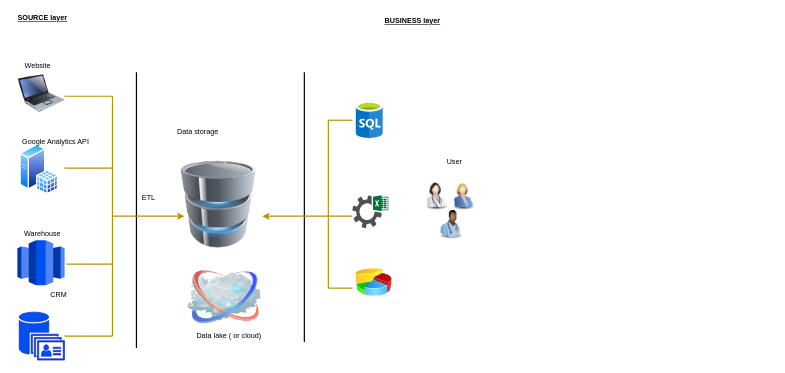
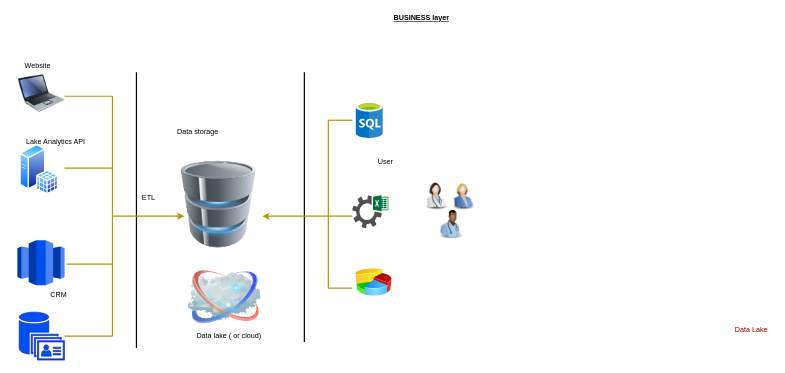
- <mxCell id="16" value="SOURCE layer" style="text;html=1;align=center;verticalAlign=middle;resizable=0;points=[];autosize=1;strokeColor=none;fontColor=#000000;fontStyle=5" vertex="1" parent="1"><mxGeometry x="20" y="20" width="100" height="20" as="geometry" /></mxCell>
- <mxCell id="17" value="BUSINESS layer" style="text;html=1;align=center;verticalAlign=middle;resizable=0;points=[];autosize=1;strokeColor=none;fontColor=#000000;fontStyle=5" vertex="1" parent="1"><mxGeometry x="632" y="25" width="110" height="20" as="geometry" /></mxCell>
+ <mxCell id="17" value="BUSINESS layer" style="text;html=1;align=center;verticalAlign=middle;resizable=0;points=[];autosize=1;strokeColor=none;fontColor=#000000;fontStyle=5" vertex="1" parent="1"><mxGeometry x="647" y="20" width="110" height="20" as="geometry" /></mxCell>
- <mxCell id="14" value="Google Analytics API" style="text;html=1;align=center;verticalAlign=middle;resizable=0;points=[];autosize=1;strokeColor=none;fontColor=#000000;" vertex="1" parent="1"><mxGeometry x="27" y="225.76" width="130" height="20" as="geometry" /></mxCell>
+ <mxCell id="14" value="Lake Analytics API" style="text;html=1;align=center;verticalAlign=middle;resizable=0;points=[];autosize=1;strokeColor=none;fontColor=#000000;" vertex="1" parent="1"><mxGeometry x="27" y="225.76" width="130" height="20" as="geometry" /></mxCell>
- <mxCell id="36" value="User" style="text;html=1;align=center;verticalAlign=middle;resizable=0;points=[];autosize=1;strokeColor=none;fontColor=#000000;" vertex="1" parent="1"><mxGeometry x="737" y="260" width="40" height="20" as="geometry" /></mxCell>
+ <mxCell id="36" value="User" style="text;html=1;align=center;verticalAlign=middle;resizable=0;points=[];autosize=1;strokeColor=none;fontColor=#000000;" vertex="1" parent="1"><mxGeometry x="622" y="260" width="40" height="20" as="geometry" /></mxCell>
- <mxCell id="10" value="Warehouse" style="text;html=1;align=center;verticalAlign=middle;resizable=0;points=[];autosize=1;strokeColor=none;" vertex="1" parent="1"><mxGeometry x="30" y="380" width="80" height="20" as="geometry" /></mxCell>
+ <mxCell id="6" value="Data Lake" style="text;html=1;align=center;verticalAlign=middle;resizable=0;points=[];autosize=1;strokeColor=none;fontColor=#990000;" vertex="1" parent="1"><mxGeometry x="1217" y="540" width="70" height="20" as="geometry" /></mxCell>
